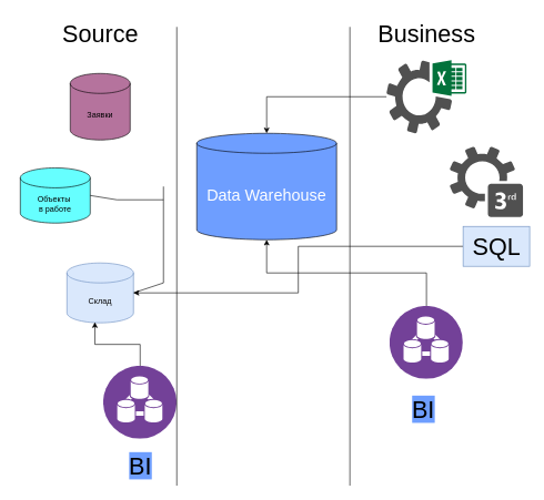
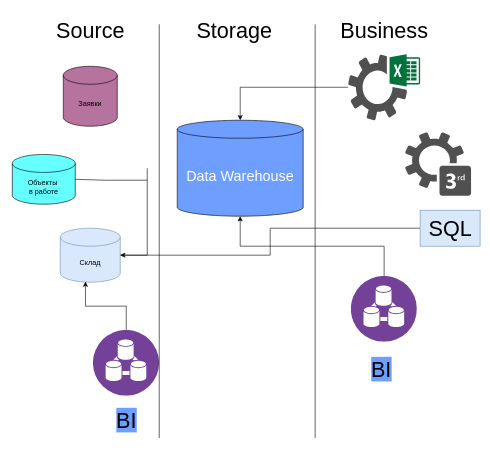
+ <mxCell id="20" value="&lt;font style=&quot;font-size: 36px;&quot;&gt;Storage&lt;/font&gt;" style="text;html=1;align=center;verticalAlign=middle;resizable=0;points=[];autosize=1;strokeColor=none;fillColor=none;" vertex="1" parent="1"><mxGeometry x="315" y="20" width="150" height="60" as="geometry" /></mxCell>
- <mxCell id="4" value="Объекты&amp;nbsp;&lt;br&gt;в работе" style="shape=cylinder3;whiteSpace=wrap;html=1;boundedLbl=1;backgroundOutline=1;size=15;fillColor=#66FFFF;" vertex="1" parent="1"><mxGeometry x="30" y="252" width="105" height="83" as="geometry" /></mxCell>
+ <mxCell id="4" value="Объекты&amp;nbsp;&lt;br&gt;в работе" style="shape=cylinder3;whiteSpace=wrap;html=1;boundedLbl=1;backgroundOutline=1;size=15;fillColor=#66FFFF;" vertex="1" parent="1"><mxGeometry x="20" y="257" width="105" height="83" as="geometry" /></mxCell>
- <mxCell id="10" value="&lt;font style=&quot;font-size: 36px;&quot;&gt;SQL&lt;/font&gt;" style="text;html=1;align=center;verticalAlign=middle;resizable=0;points=[];autosize=1;strokeColor=#6c8ebf;fillColor=#dae8fc;" vertex="1" parent="1"><mxGeometry x="695" y="340" width="100" height="60" as="geometry" /></mxCell>
+ <mxCell id="10" value="&lt;font style=&quot;font-size: 36px;&quot;&gt;SQL&lt;/font&gt;" style="text;html=1;align=center;verticalAlign=middle;resizable=0;points=[];autosize=1;strokeColor=#6c8ebf;fillColor=#dae8fc;" vertex="1" parent="1"><mxGeometry x="700" y="350" width="100" height="60" as="geometry" /></mxCell>
- <mxCell id="5" value="Склад" style="shape=cylinder3;whiteSpace=wrap;html=1;boundedLbl=1;backgroundOutline=1;size=15;fillColor=#dae8fc;strokeColor=#6c8ebf;" vertex="1" parent="1"><mxGeometry x="100" y="395" width="100" height="90" as="geometry" /></mxCell>
+ <mxCell id="5" value="Склад" style="shape=cylinder3;whiteSpace=wrap;html=1;boundedLbl=1;backgroundOutline=1;size=15;fillColor=#dae8fc;strokeColor=#6c8ebf;" vertex="1" parent="1"><mxGeometry x="100" y="380" width="100" height="90" as="geometry" /></mxCell>
